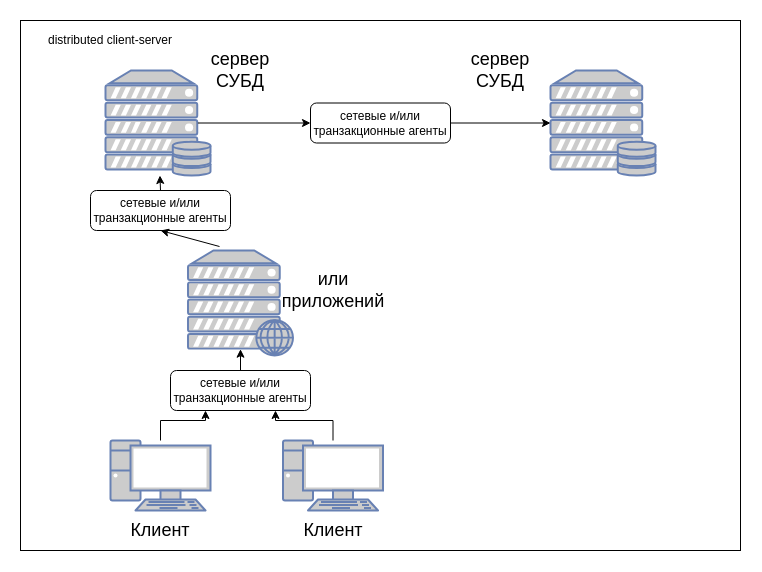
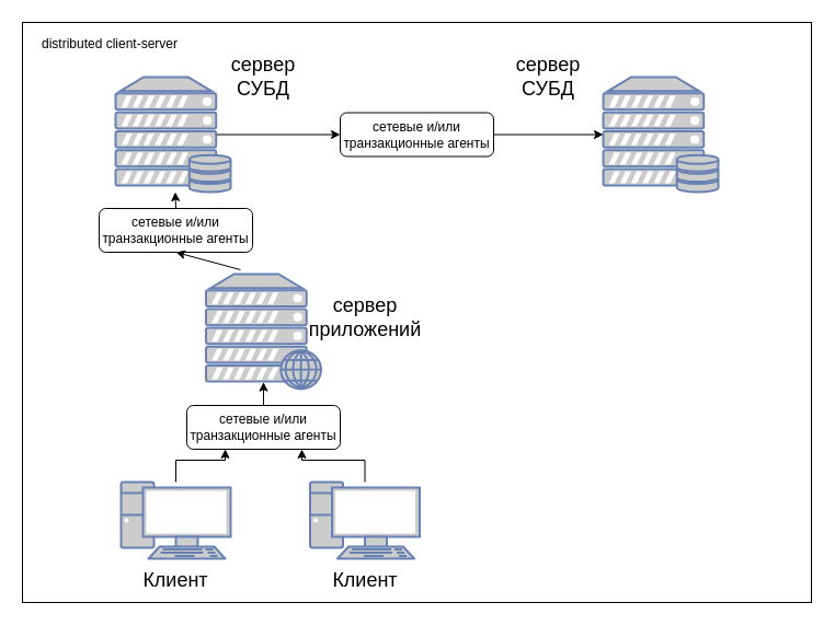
- <mxCell id="7" value="distributed client-server" style="text;html=1;strokeColor=none;fillColor=none;align=center;verticalAlign=middle;whiteSpace=wrap;rounded=0;" parent="1" vertex="1"><mxGeometry x="40" y="30" width="140" height="20" as="geometry" /></mxCell>
+ <mxCell id="7" value="distributed client-server" style="text;html=1;strokeColor=none;fillColor=none;align=center;verticalAlign=middle;whiteSpace=wrap;rounded=0;" parent="1" vertex="1"><mxGeometry x="30" y="30" width="140" height="20" as="geometry" /></mxCell>
- <mxCell id="23" value="&lt;font style=&quot;font-size: 18px&quot;&gt;или приложений&lt;/font&gt;" style="text;html=1;strokeColor=none;fillColor=none;align=center;verticalAlign=middle;whiteSpace=wrap;rounded=0;" vertex="1" parent="1"><mxGeometry x="312.5" y="280" width="40" height="20" as="geometry" /></mxCell>
+ <mxCell id="23" value="&lt;font style=&quot;font-size: 18px&quot;&gt;сервер приложений&lt;/font&gt;" style="text;html=1;strokeColor=none;fillColor=none;align=center;verticalAlign=middle;whiteSpace=wrap;rounded=0;" vertex="1" parent="1"><mxGeometry x="312.5" y="280" width="40" height="20" as="geometry" /></mxCell>
